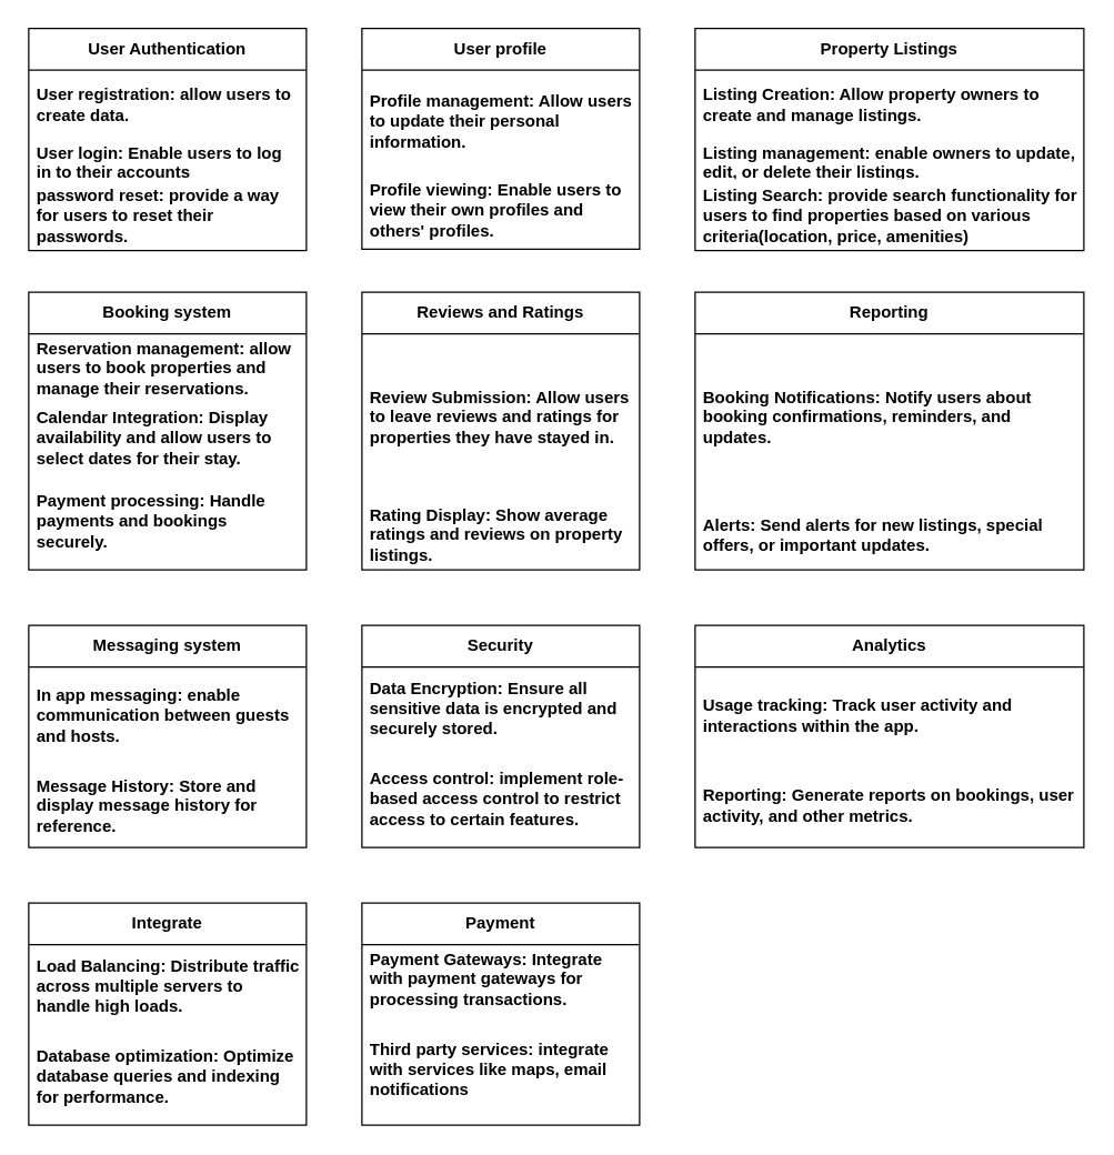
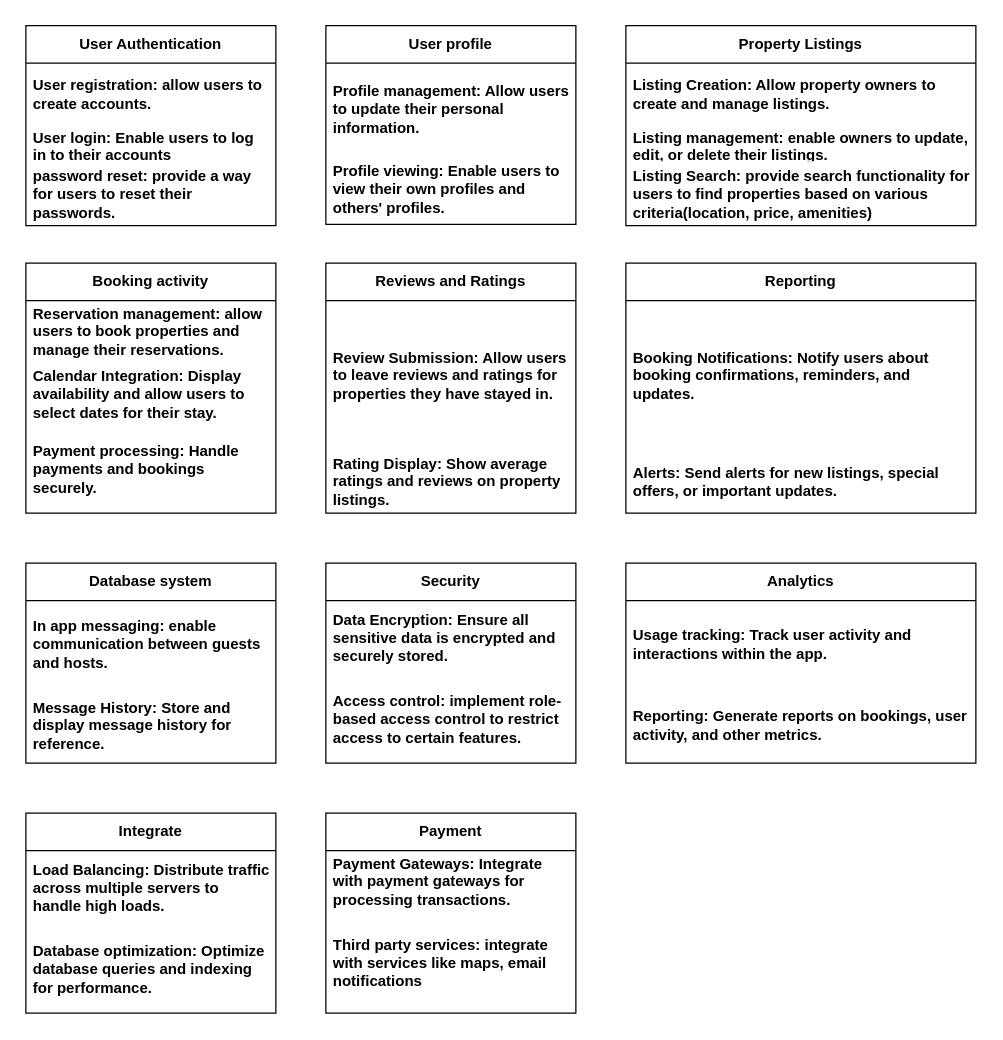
- <mxCell id="3" value="User registration: allow users to create data." style="text;strokeColor=none;fillColor=none;align=left;verticalAlign=middle;spacingLeft=4;spacingRight=4;overflow=hidden;points=[[0,0.5],[1,0.5]];portConstraint=eastwest;rotatable=0;whiteSpace=wrap;html=1;fontStyle=1" vertex="1" parent="2"><mxGeometry y="30" width="200" height="50" as="geometry" /></mxCell>
+ <mxCell id="3" value="User registration: allow users to create accounts." style="text;strokeColor=none;fillColor=none;align=left;verticalAlign=middle;spacingLeft=4;spacingRight=4;overflow=hidden;points=[[0,0.5],[1,0.5]];portConstraint=eastwest;rotatable=0;whiteSpace=wrap;html=1;fontStyle=1" vertex="1" parent="2"><mxGeometry y="30" width="200" height="50" as="geometry" /></mxCell>
- <mxCell id="13" value="Booking system" style="swimlane;fontStyle=1;childLayout=stackLayout;horizontal=1;startSize=30;horizontalStack=0;resizeParent=1;resizeParentMax=0;resizeLast=0;collapsible=1;marginBottom=0;whiteSpace=wrap;html=1;" vertex="1" parent="1"><mxGeometry x="20" y="210" width="200" height="200" as="geometry" /></mxCell>
+ <mxCell id="13" value="Booking activity" style="swimlane;fontStyle=1;childLayout=stackLayout;horizontal=1;startSize=30;horizontalStack=0;resizeParent=1;resizeParentMax=0;resizeLast=0;collapsible=1;marginBottom=0;whiteSpace=wrap;html=1;" vertex="1" parent="1"><mxGeometry x="20" y="210" width="200" height="200" as="geometry" /></mxCell>
- <mxCell id="23" value="Messaging system" style="swimlane;fontStyle=1;childLayout=stackLayout;horizontal=1;startSize=30;horizontalStack=0;resizeParent=1;resizeParentMax=0;resizeLast=0;collapsible=1;marginBottom=0;whiteSpace=wrap;html=1;" vertex="1" parent="1"><mxGeometry x="20" y="450" width="200" height="160" as="geometry" /></mxCell>
+ <mxCell id="23" value="Database system" style="swimlane;fontStyle=1;childLayout=stackLayout;horizontal=1;startSize=30;horizontalStack=0;resizeParent=1;resizeParentMax=0;resizeLast=0;collapsible=1;marginBottom=0;whiteSpace=wrap;html=1;" vertex="1" parent="1"><mxGeometry x="20" y="450" width="200" height="160" as="geometry" /></mxCell>
